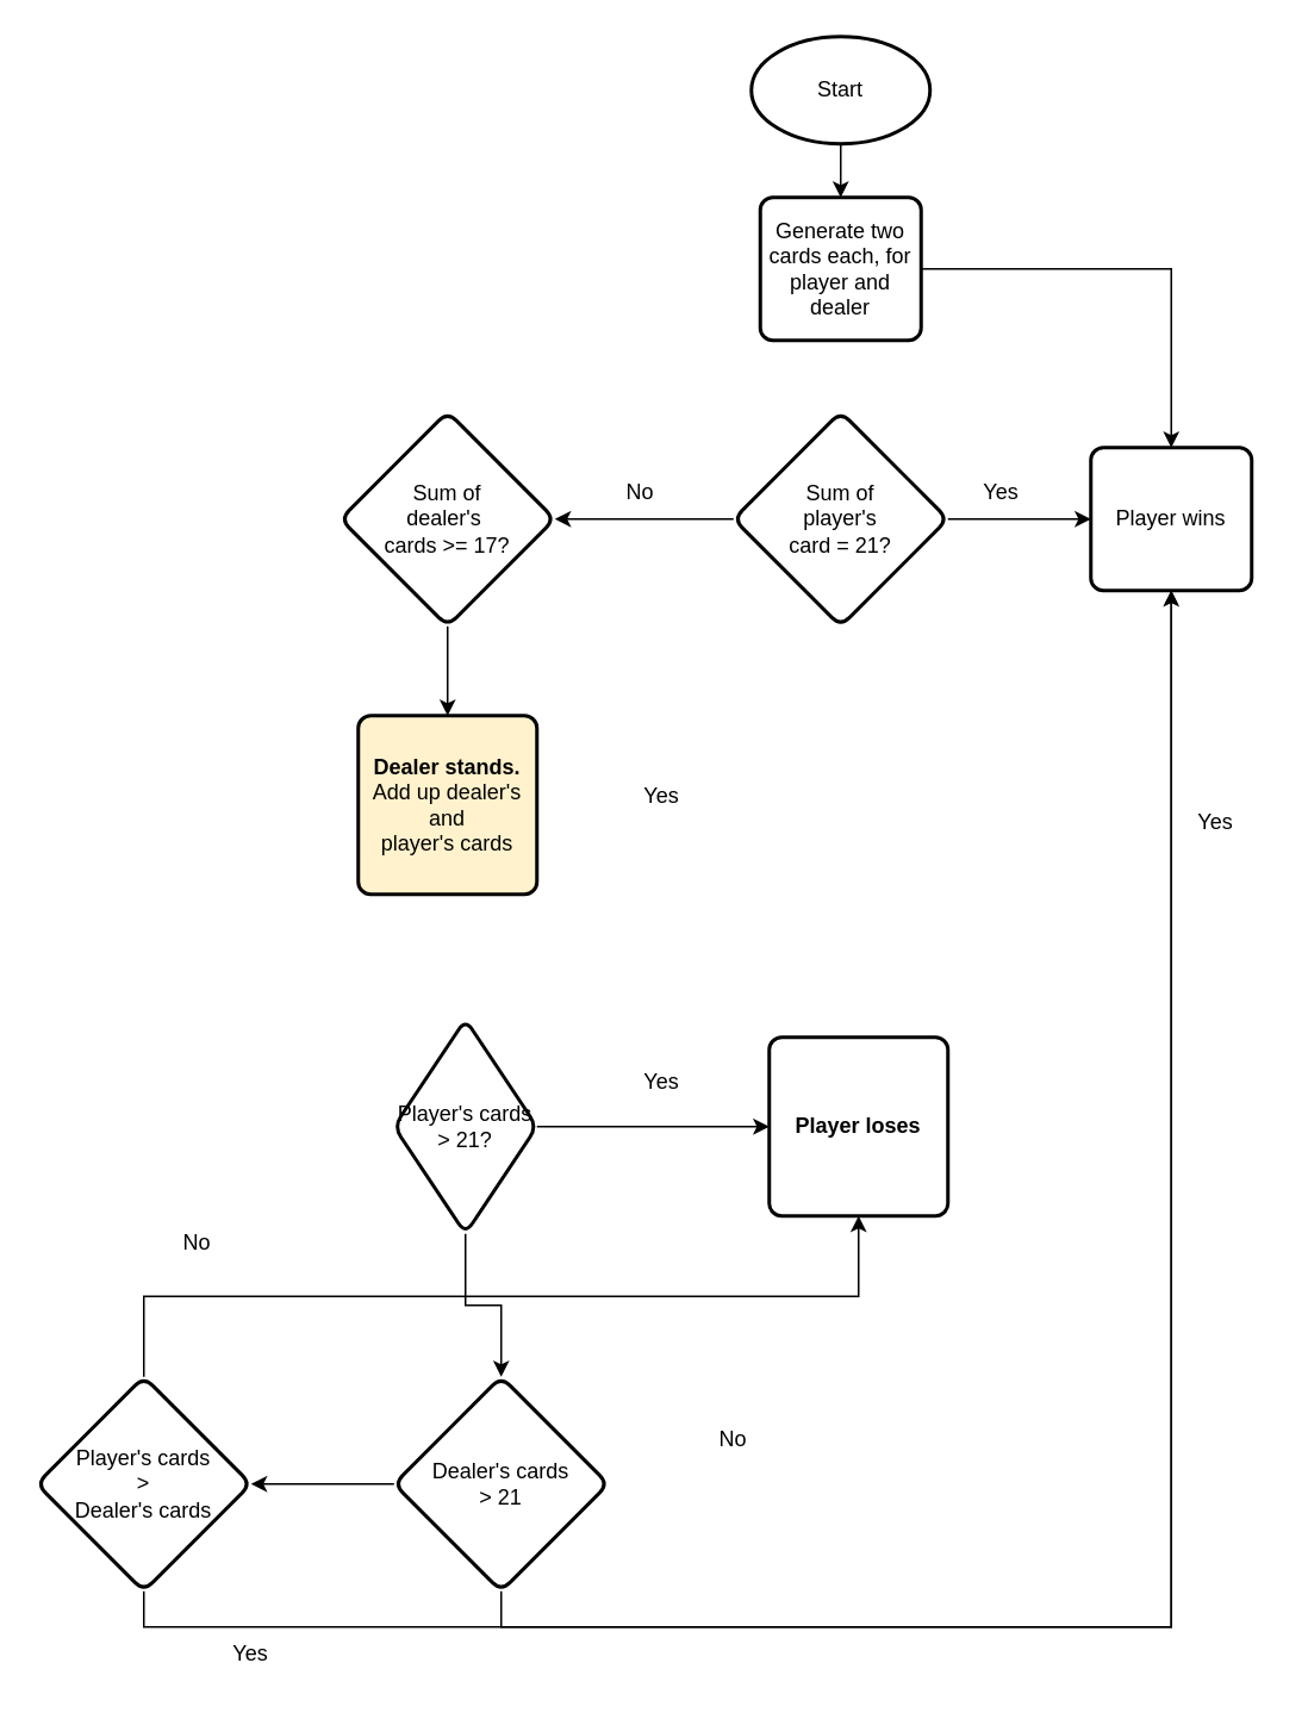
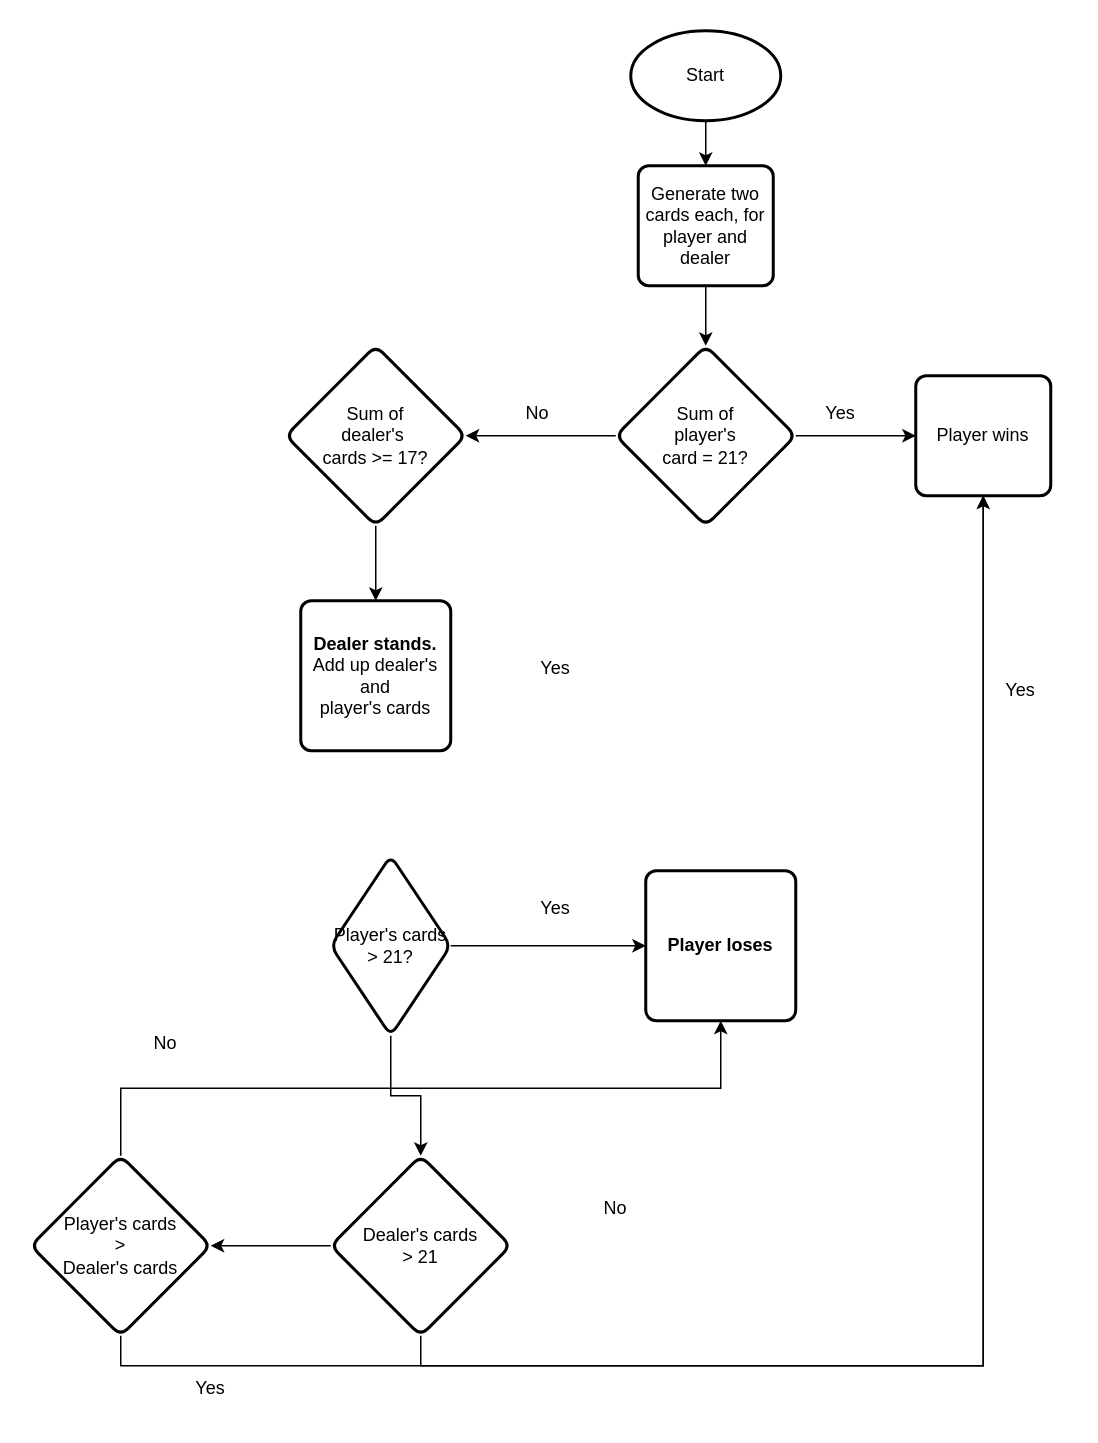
- <mxCell id="4" value="" style="edgeStyle=orthogonalEdgeStyle;rounded=0;orthogonalLoop=1;jettySize=auto;html=1;" edge="1" parent="1" source="5" target="9"><mxGeometry relative="1" as="geometry" /></mxCell>
+ <mxCell id="4" value="" style="edgeStyle=orthogonalEdgeStyle;rounded=0;orthogonalLoop=1;jettySize=auto;html=1;" edge="1" parent="1" source="5" target="8"><mxGeometry relative="1" as="geometry" /></mxCell>
- <mxCell id="12" value="&lt;b&gt;Dealer stands.&lt;/b&gt;&lt;br&gt;Add up dealer's and &lt;br&gt;player's cards" style="rounded=1;whiteSpace=wrap;html=1;absoluteArcSize=1;arcSize=14;strokeWidth=2;fillColor=#fff2cc;" vertex="1" parent="1"><mxGeometry x="200" y="400" width="100" height="100" as="geometry" /></mxCell>
+ <mxCell id="12" value="&lt;b&gt;Dealer stands.&lt;/b&gt;&lt;br&gt;Add up dealer's and &lt;br&gt;player's cards" style="rounded=1;whiteSpace=wrap;html=1;absoluteArcSize=1;arcSize=14;strokeWidth=2;" vertex="1" parent="1"><mxGeometry x="200" y="400" width="100" height="100" as="geometry" /></mxCell>
